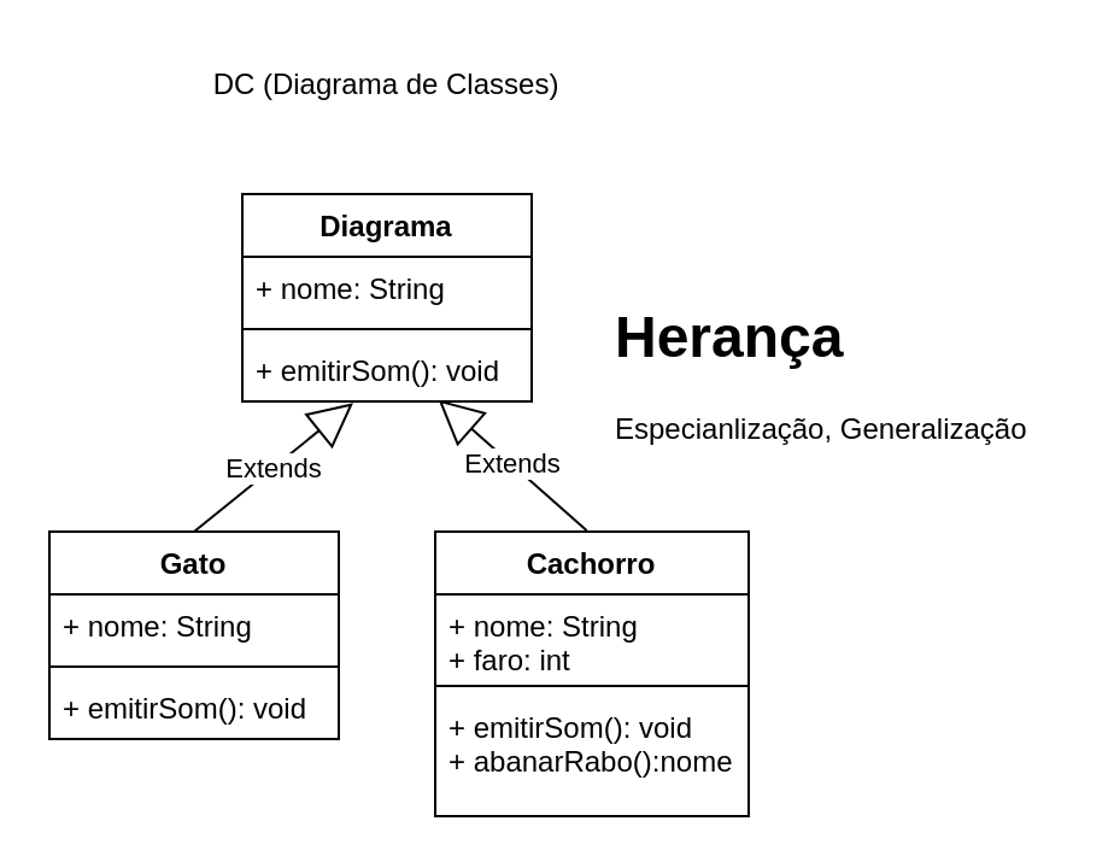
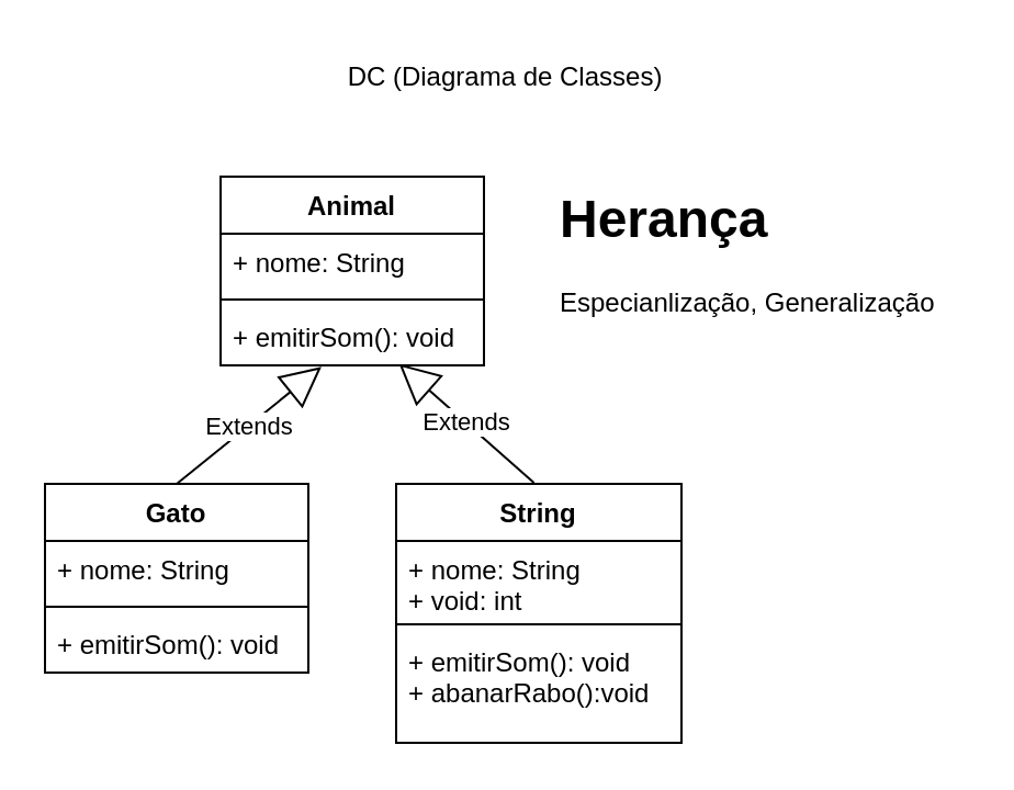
- <mxCell id="17" value="DC (Diagrama de Classes)" style="text;html=1;strokeColor=none;fillColor=none;align=center;verticalAlign=middle;whiteSpace=wrap;rounded=0;" vertex="1" parent="1"><mxGeometry x="85" y="20" width="150" height="30" as="geometry" /></mxCell>
+ <mxCell id="17" value="DC (Diagrama de Classes)" style="text;html=1;strokeColor=none;fillColor=none;align=center;verticalAlign=middle;whiteSpace=wrap;rounded=0;" vertex="1" parent="1"><mxGeometry x="155" y="20" width="150" height="30" as="geometry" /></mxCell>
- <mxCell id="2" value="Diagrama" style="swimlane;fontStyle=1;align=center;verticalAlign=top;childLayout=stackLayout;horizontal=1;startSize=26;horizontalStack=0;resizeParent=1;resizeParentMax=0;resizeLast=0;collapsible=1;marginBottom=0;whiteSpace=wrap;html=1;" vertex="1" parent="1"><mxGeometry x="100" y="80" width="120" height="86" as="geometry" /></mxCell>
+ <mxCell id="2" value="Animal" style="swimlane;fontStyle=1;align=center;verticalAlign=top;childLayout=stackLayout;horizontal=1;startSize=26;horizontalStack=0;resizeParent=1;resizeParentMax=0;resizeLast=0;collapsible=1;marginBottom=0;whiteSpace=wrap;html=1;" vertex="1" parent="1"><mxGeometry x="100" y="80" width="120" height="86" as="geometry" /></mxCell>
- <mxCell id="16" value="&lt;h1&gt;Herança&lt;/h1&gt;&lt;p&gt;Especianlização,&amp;nbsp;&lt;span style=&quot;background-color: initial;&quot;&gt;Generalização&lt;/span&gt;&lt;/p&gt;" style="text;html=1;strokeColor=none;fillColor=none;spacing=5;spacingTop=-20;whiteSpace=wrap;overflow=hidden;rounded=0;" vertex="1" parent="1"><mxGeometry x="250" y="120" width="190" height="70" as="geometry" /></mxCell>
+ <mxCell id="16" value="&lt;h1&gt;Herança&lt;/h1&gt;&lt;p&gt;Especianlização,&amp;nbsp;&lt;span style=&quot;background-color: initial;&quot;&gt;Generalização&lt;/span&gt;&lt;/p&gt;" style="text;html=1;strokeColor=none;fillColor=none;spacing=5;spacingTop=-20;whiteSpace=wrap;overflow=hidden;rounded=0;" vertex="1" parent="1"><mxGeometry x="250" y="80" width="190" height="70" as="geometry" /></mxCell>
- <mxCell id="10" value="Cachorro" style="swimlane;fontStyle=1;align=center;verticalAlign=top;childLayout=stackLayout;horizontal=1;startSize=26;horizontalStack=0;resizeParent=1;resizeParentMax=0;resizeLast=0;collapsible=1;marginBottom=0;whiteSpace=wrap;html=1;" vertex="1" parent="1"><mxGeometry x="180" y="220" width="130" height="118" as="geometry" /></mxCell>
+ <mxCell id="10" value="String" style="swimlane;fontStyle=1;align=center;verticalAlign=top;childLayout=stackLayout;horizontal=1;startSize=26;horizontalStack=0;resizeParent=1;resizeParentMax=0;resizeLast=0;collapsible=1;marginBottom=0;whiteSpace=wrap;html=1;" vertex="1" parent="1"><mxGeometry x="180" y="220" width="130" height="118" as="geometry" /></mxCell>
- <mxCell id="11" value="+ nome: String&lt;br&gt;+ faro: int" style="text;strokeColor=none;fillColor=none;align=left;verticalAlign=top;spacingLeft=4;spacingRight=4;overflow=hidden;rotatable=0;points=[[0,0.5],[1,0.5]];portConstraint=eastwest;whiteSpace=wrap;html=1;" vertex="1" parent="10"><mxGeometry y="26" width="130" height="34" as="geometry" /></mxCell>
+ <mxCell id="11" value="+ nome: String&lt;br&gt;+ void: int" style="text;strokeColor=none;fillColor=none;align=left;verticalAlign=top;spacingLeft=4;spacingRight=4;overflow=hidden;rotatable=0;points=[[0,0.5],[1,0.5]];portConstraint=eastwest;whiteSpace=wrap;html=1;" vertex="1" parent="10"><mxGeometry y="26" width="130" height="34" as="geometry" /></mxCell>
- <mxCell id="13" value="+ emitirSom(): void&lt;br&gt;+ abanarRabo():nome" style="text;strokeColor=none;fillColor=none;align=left;verticalAlign=top;spacingLeft=4;spacingRight=4;overflow=hidden;rotatable=0;points=[[0,0.5],[1,0.5]];portConstraint=eastwest;whiteSpace=wrap;html=1;" vertex="1" parent="10"><mxGeometry y="68" width="130" height="50" as="geometry" /></mxCell>
+ <mxCell id="13" value="+ emitirSom(): void&lt;br&gt;+ abanarRabo():void" style="text;strokeColor=none;fillColor=none;align=left;verticalAlign=top;spacingLeft=4;spacingRight=4;overflow=hidden;rotatable=0;points=[[0,0.5],[1,0.5]];portConstraint=eastwest;whiteSpace=wrap;html=1;" vertex="1" parent="10"><mxGeometry y="68" width="130" height="50" as="geometry" /></mxCell>
